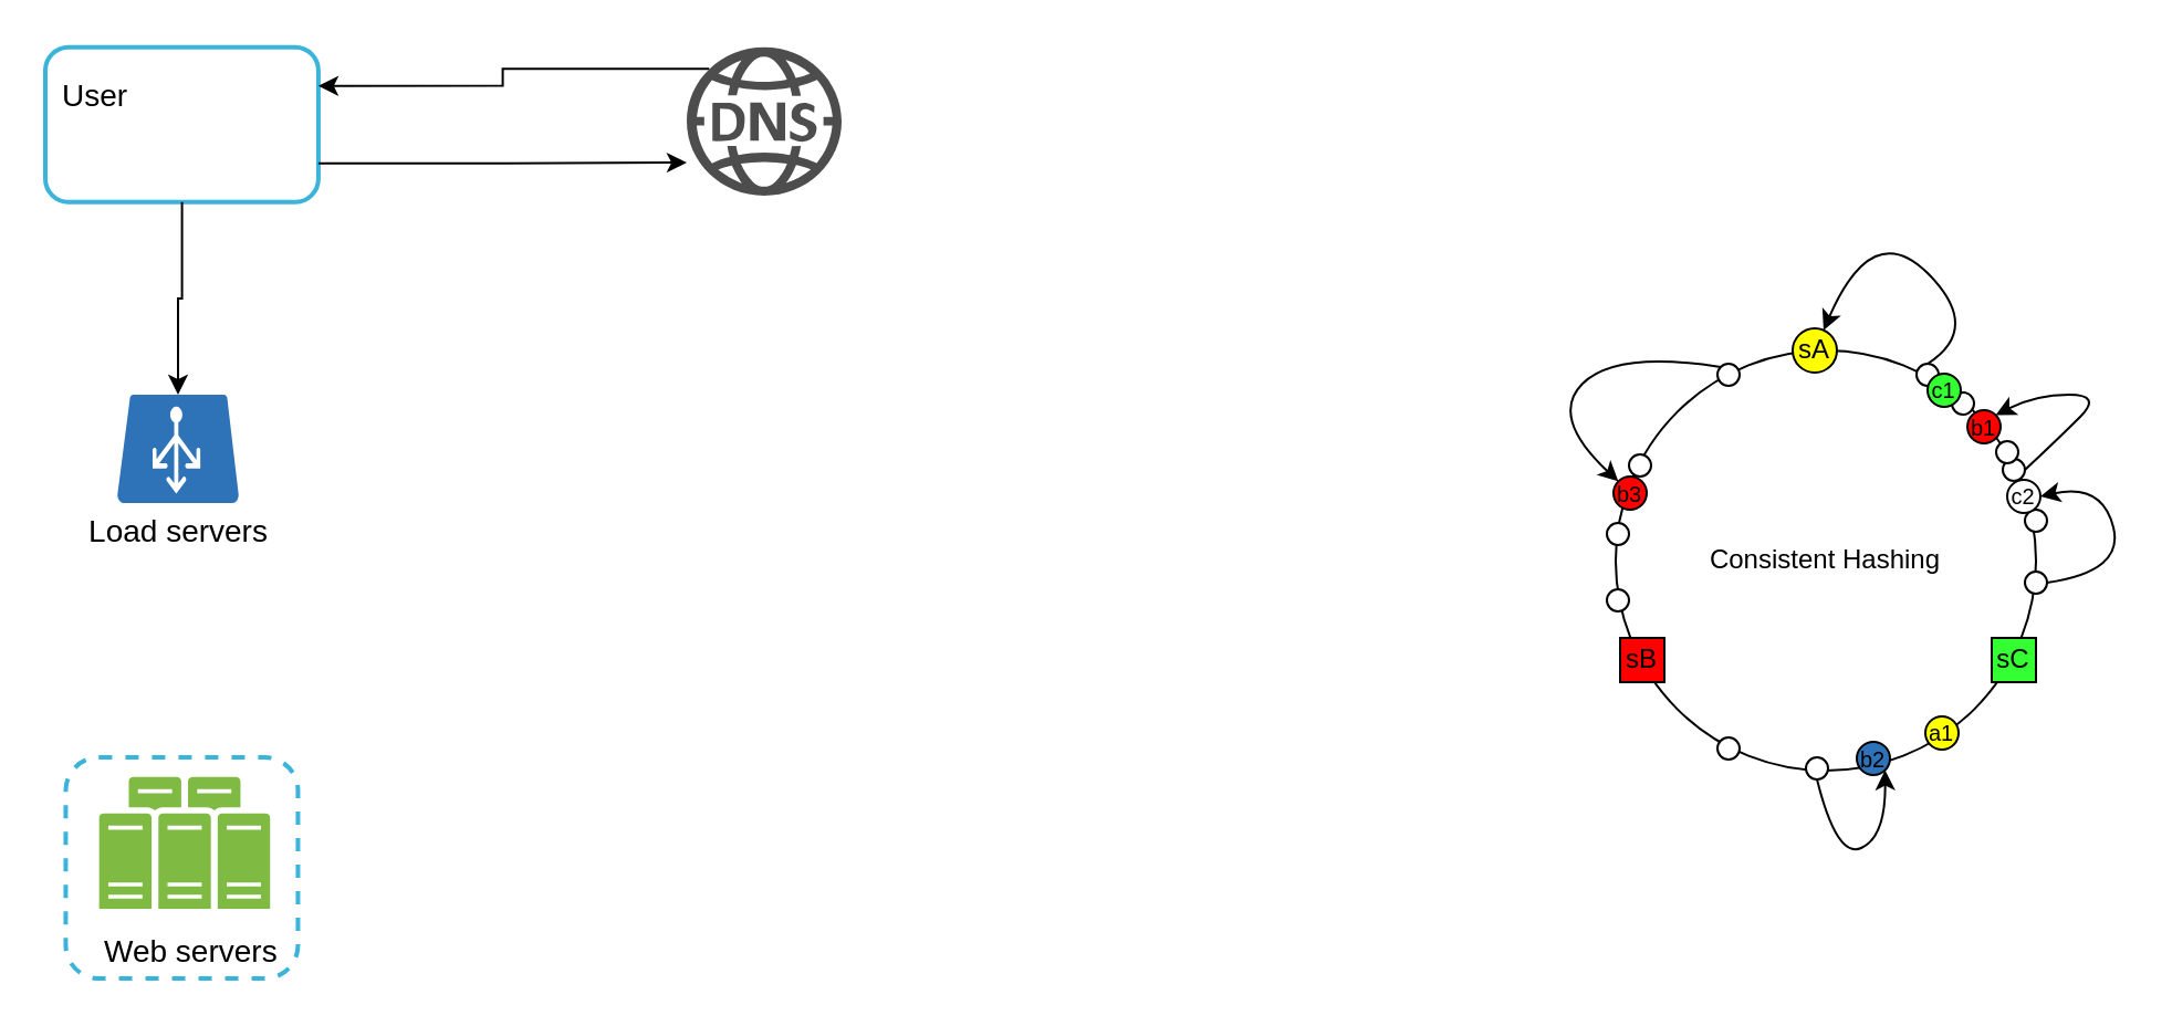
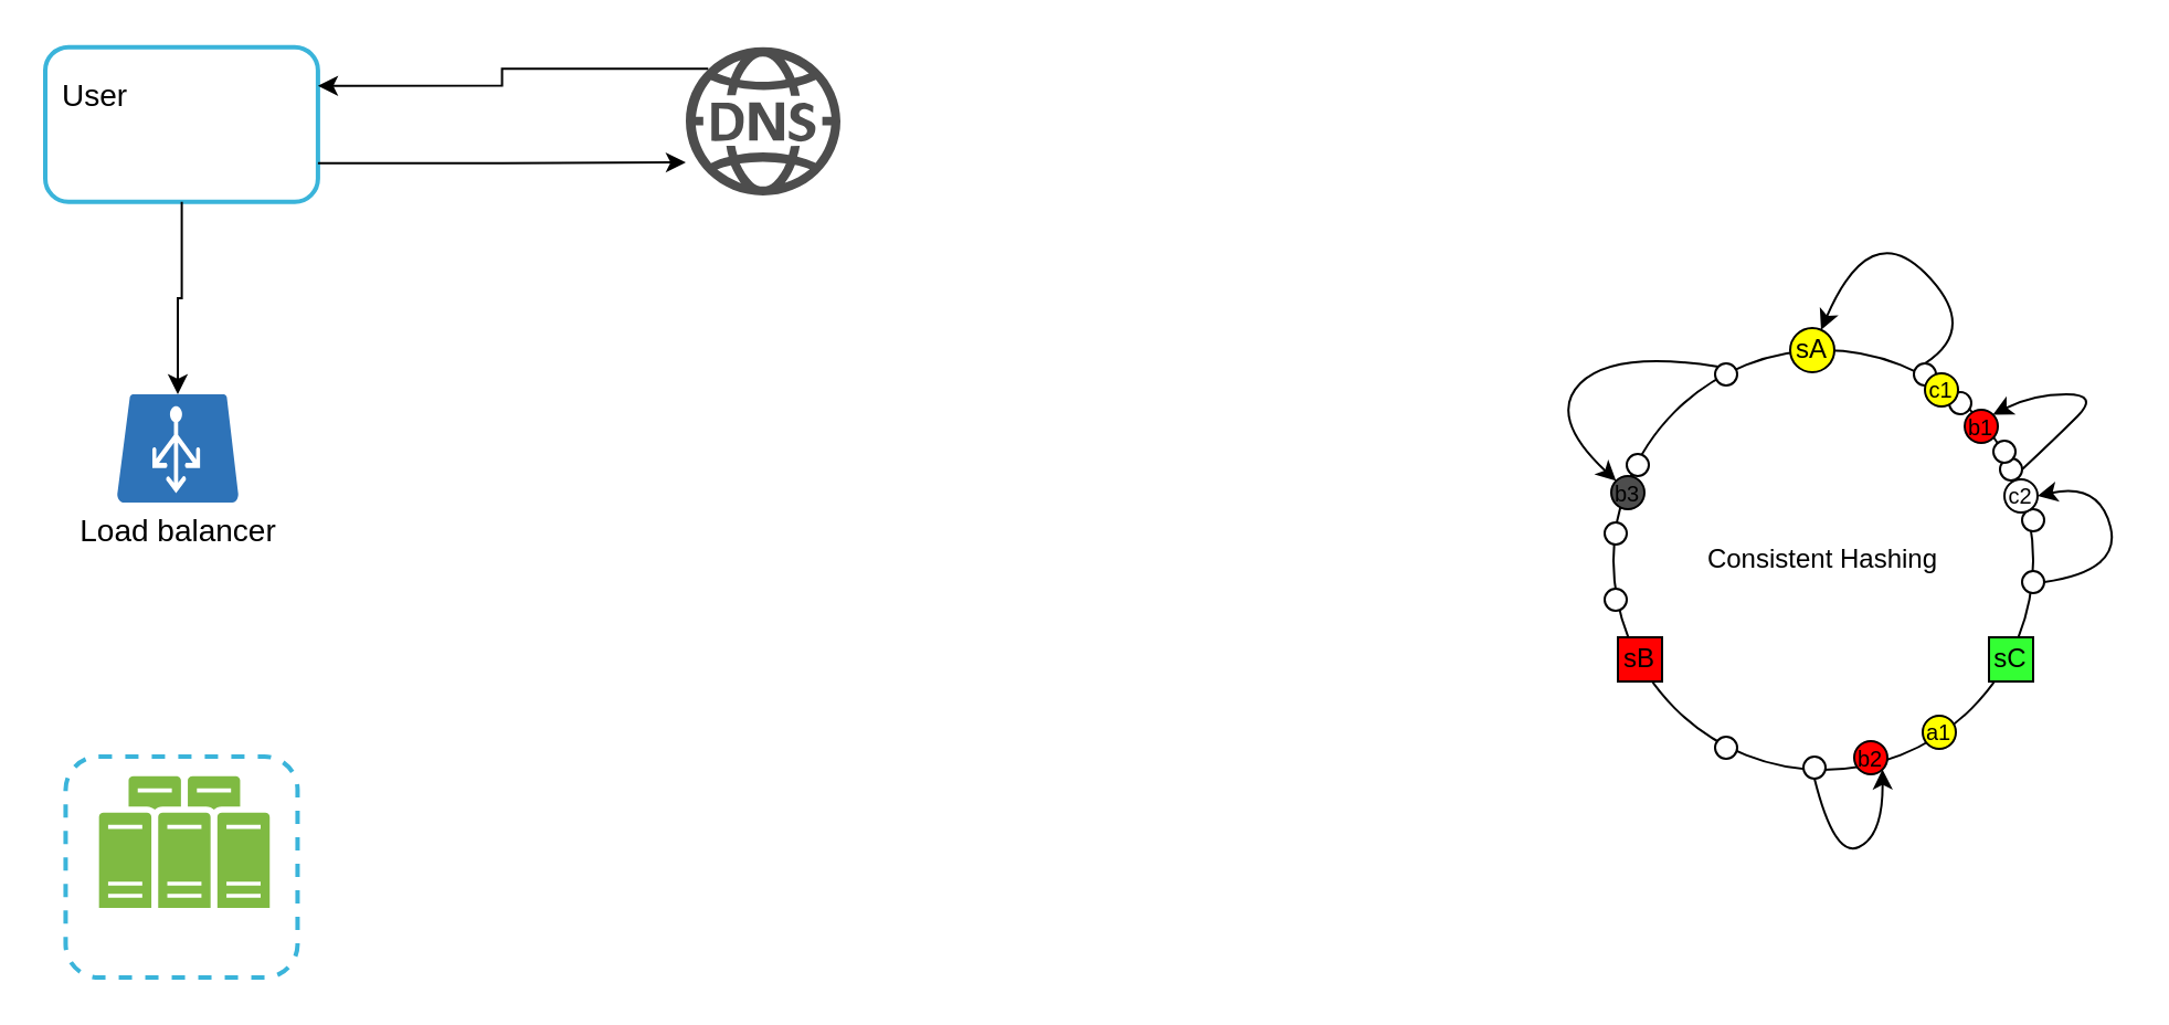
- <mxCell id="40" value="&lt;font style=&quot;font-size: 10px&quot;&gt;c1&lt;/font&gt;" style="ellipse;whiteSpace=wrap;html=1;aspect=fixed;fontSize=10;verticalAlign=middle;fillColor=#33FF33;" parent="1" vertex="1"><mxGeometry x="871" y="168.5" width="15" height="15" as="geometry" /></mxCell>
+ <mxCell id="40" value="&lt;font style=&quot;font-size: 10px&quot;&gt;c1&lt;/font&gt;" style="ellipse;whiteSpace=wrap;html=1;aspect=fixed;fontSize=10;verticalAlign=middle;fillColor=#ffff00;" parent="1" vertex="1"><mxGeometry x="871" y="168.5" width="15" height="15" as="geometry" /></mxCell>
- <mxCell id="38" value="&lt;font style=&quot;font-size: 10px&quot;&gt;b3&lt;/font&gt;" style="ellipse;whiteSpace=wrap;html=1;aspect=fixed;fillColor=#FF0000;fontSize=10;verticalAlign=middle;" parent="1" vertex="1"><mxGeometry x="729" y="215" width="15" height="15" as="geometry" /></mxCell>
+ <mxCell id="38" value="&lt;font style=&quot;font-size: 10px&quot;&gt;b3&lt;/font&gt;" style="ellipse;whiteSpace=wrap;html=1;aspect=fixed;fillColor=#4d4d4d;fontSize=10;verticalAlign=middle;" parent="1" vertex="1"><mxGeometry x="729" y="215" width="15" height="15" as="geometry" /></mxCell>
- <mxCell id="16" value="&lt;font style=&quot;font-size: 14px&quot;&gt;Load servers&lt;/font&gt;" style="text;html=1;resizable=0;points=[];autosize=1;align=center;verticalAlign=top;spacingTop=-4;fontSize=16;" parent="14" vertex="1"><mxGeometry x="10" y="49.0" width="100" height="20" as="geometry" /></mxCell>
+ <mxCell id="16" value="&lt;font style=&quot;font-size: 14px&quot;&gt;Load balancer&lt;/font&gt;" style="text;html=1;resizable=0;points=[];autosize=1;align=center;verticalAlign=top;spacingTop=-4;fontSize=16;" parent="14" vertex="1"><mxGeometry x="10" y="49.0" width="100" height="20" as="geometry" /></mxCell>
- <mxCell id="37" value="&lt;font style=&quot;font-size: 10px&quot;&gt;b2&lt;/font&gt;" style="ellipse;whiteSpace=wrap;html=1;aspect=fixed;fillColor=#2e73b8;fontSize=10;verticalAlign=middle;" parent="1" vertex="1"><mxGeometry x="839" y="335" width="15" height="15" as="geometry" /></mxCell>
+ <mxCell id="37" value="&lt;font style=&quot;font-size: 10px&quot;&gt;b2&lt;/font&gt;" style="ellipse;whiteSpace=wrap;html=1;aspect=fixed;fillColor=#FF0000;fontSize=10;verticalAlign=middle;" parent="1" vertex="1"><mxGeometry x="839" y="335" width="15" height="15" as="geometry" /></mxCell>
- <mxCell id="13" value="&lt;font&gt;&lt;font style=&quot;font-size: 14px&quot;&gt;Web servers&lt;/font&gt;&lt;br&gt;&lt;/font&gt;" style="text;html=1;resizable=0;points=[];autosize=1;align=left;verticalAlign=top;spacingTop=-4;fontSize=14;fontColor=#000000;" parent="10" vertex="1"><mxGeometry x="15.96" y="76.712" width="90" height="20" as="geometry" /></mxCell>
